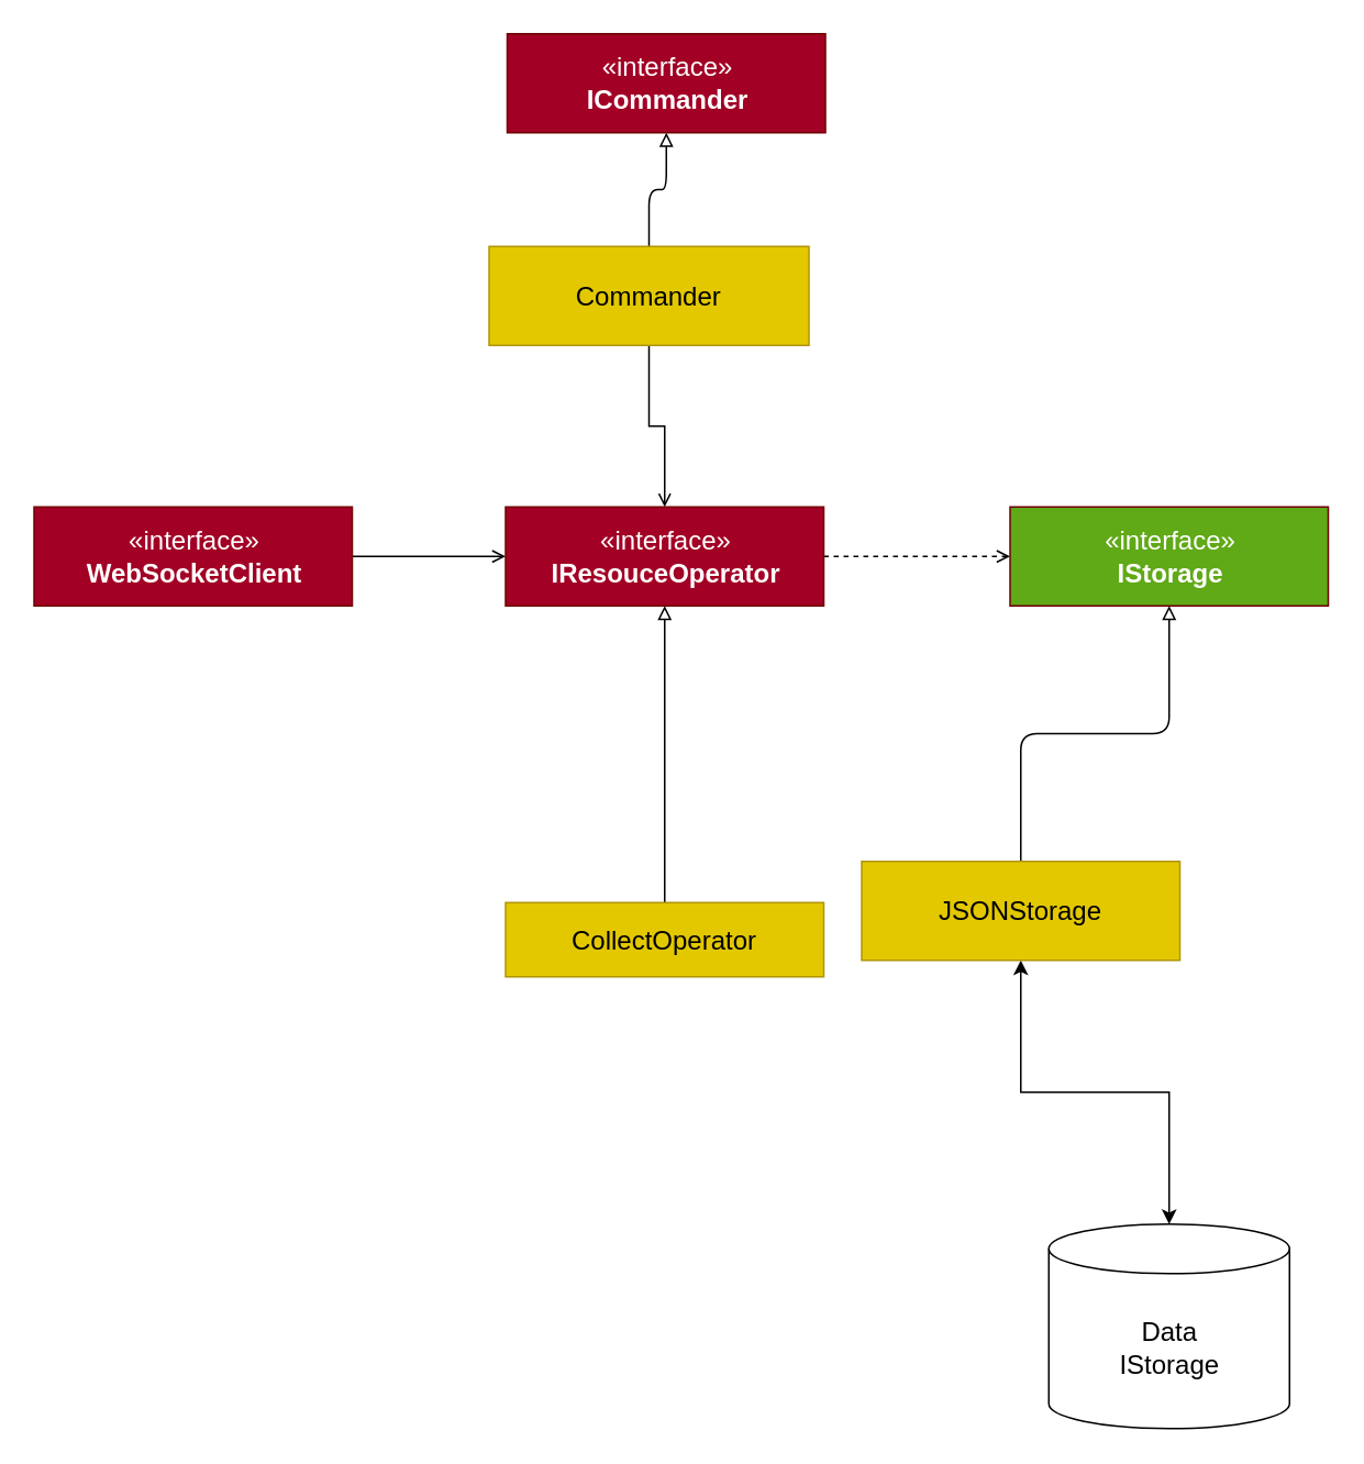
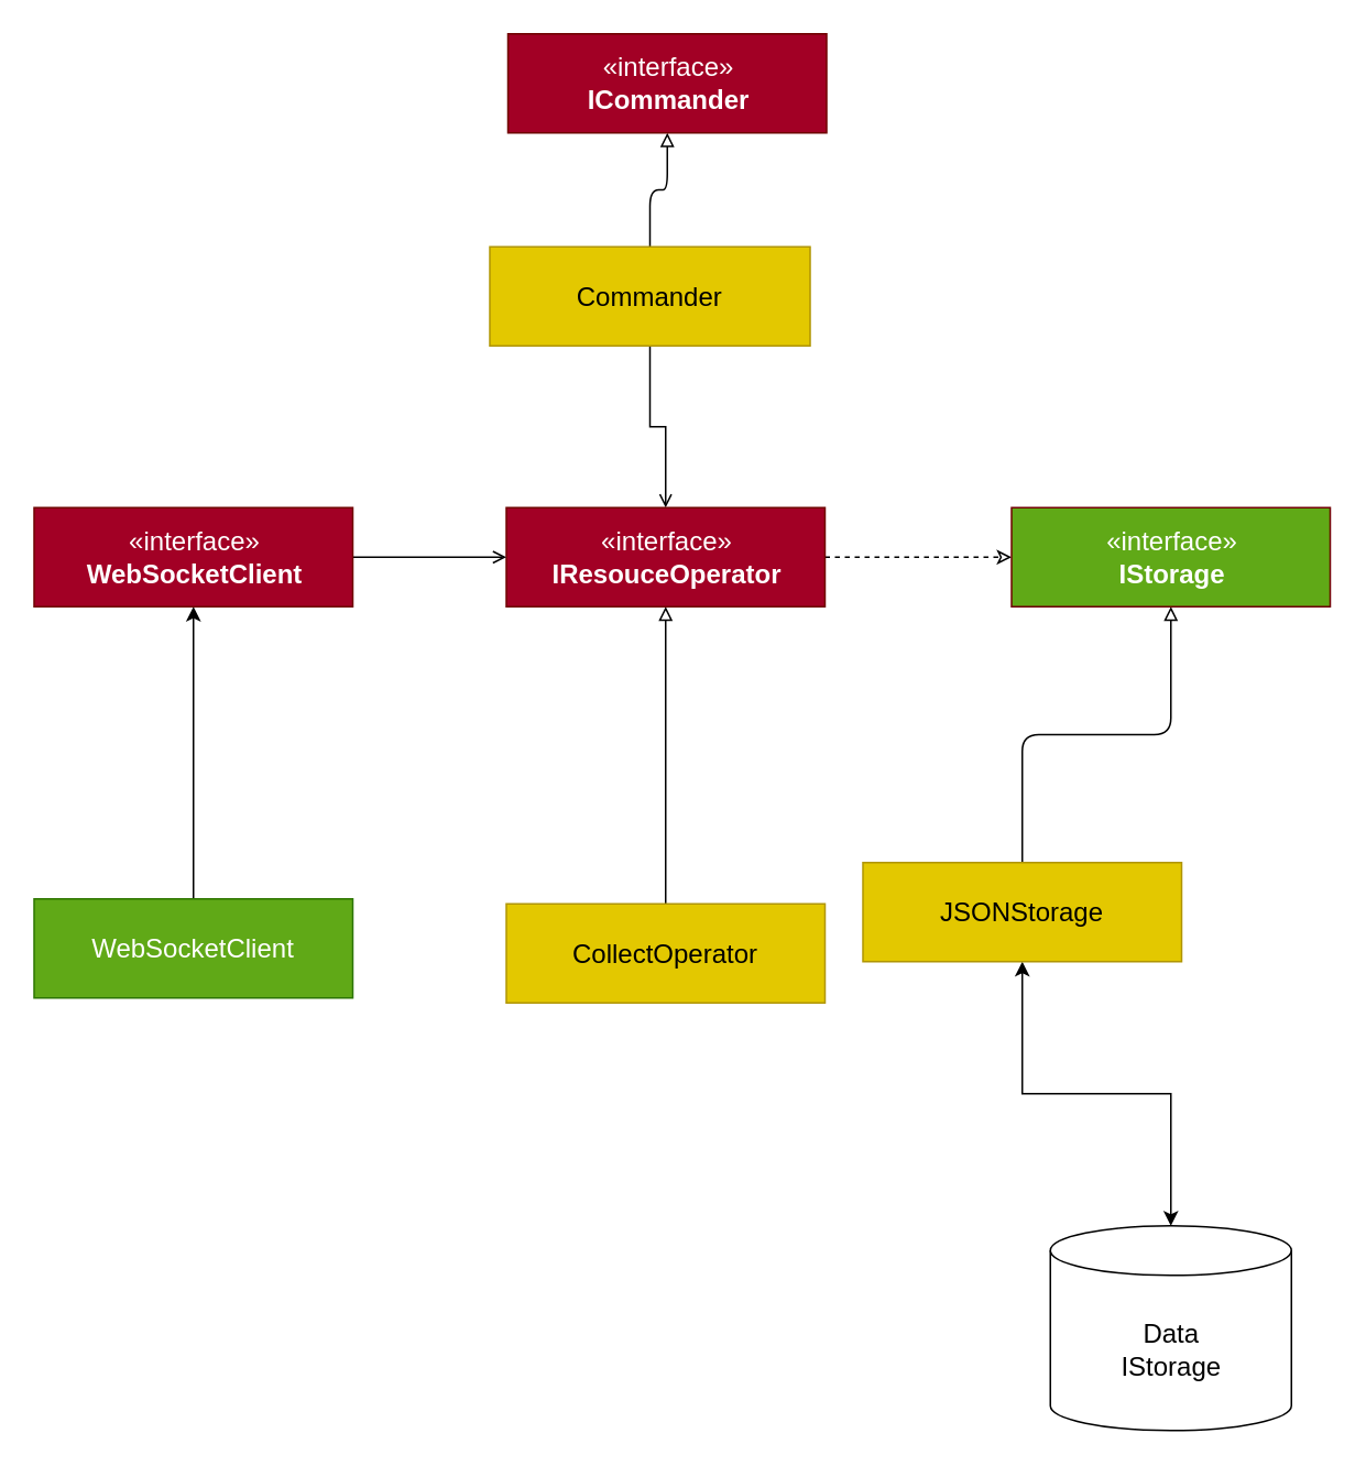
- <mxCell id="5" style="edgeStyle=orthogonalEdgeStyle;html=1;exitX=1;exitY=0.5;exitDx=0;exitDy=0;entryX=0;entryY=0.5;entryDx=0;entryDy=0;fontSize=16;endArrow=open;endFill=0;dashed=1;" parent="1" source="13" target="14" edge="1"><mxGeometry relative="1" as="geometry"><mxPoint x="506" y="337" as="sourcePoint" /><mxPoint x="716" y="337" as="targetPoint" /></mxGeometry></mxCell>
+ <mxCell id="5" style="edgeStyle=orthogonalEdgeStyle;html=1;exitX=1;exitY=0.5;exitDx=0;exitDy=0;entryX=0;entryY=0.5;entryDx=0;entryDy=0;fontSize=16;endArrow=classic;endFill=0;dashed=1;" parent="1" source="13" target="14" edge="1"><mxGeometry relative="1" as="geometry"><mxPoint x="506" y="337" as="sourcePoint" /><mxPoint x="716" y="337" as="targetPoint" /></mxGeometry></mxCell>
+ <mxCell id="15" style="edgeStyle=none;html=1;exitX=0.5;exitY=0;exitDx=0;exitDy=0;" edge="1" parent="1" source="16" target="18"><mxGeometry relative="1" as="geometry" /></mxCell>
- <mxCell id="10" value="CollectOperator" style="rounded=0;whiteSpace=wrap;html=1;fontSize=16;fillColor=#e3c800;fontColor=#000000;strokeColor=#B09500;" parent="1" vertex="1"><mxGeometry x="306" y="547" width="193" height="45" as="geometry" /></mxCell>
+ <mxCell id="10" value="CollectOperator" style="rounded=0;whiteSpace=wrap;html=1;fontSize=16;fillColor=#e3c800;fontColor=#000000;strokeColor=#B09500;" parent="1" vertex="1"><mxGeometry x="306" y="547" width="193" height="60" as="geometry" /></mxCell>
+ <mxCell id="16" value="WebSocketClient" style="rounded=0;whiteSpace=wrap;html=1;fontSize=16;fillColor=#60a917;fontColor=#ffffff;strokeColor=#2D7600;" parent="1" vertex="1"><mxGeometry x="20" y="544" width="193" height="60" as="geometry" /></mxCell>
